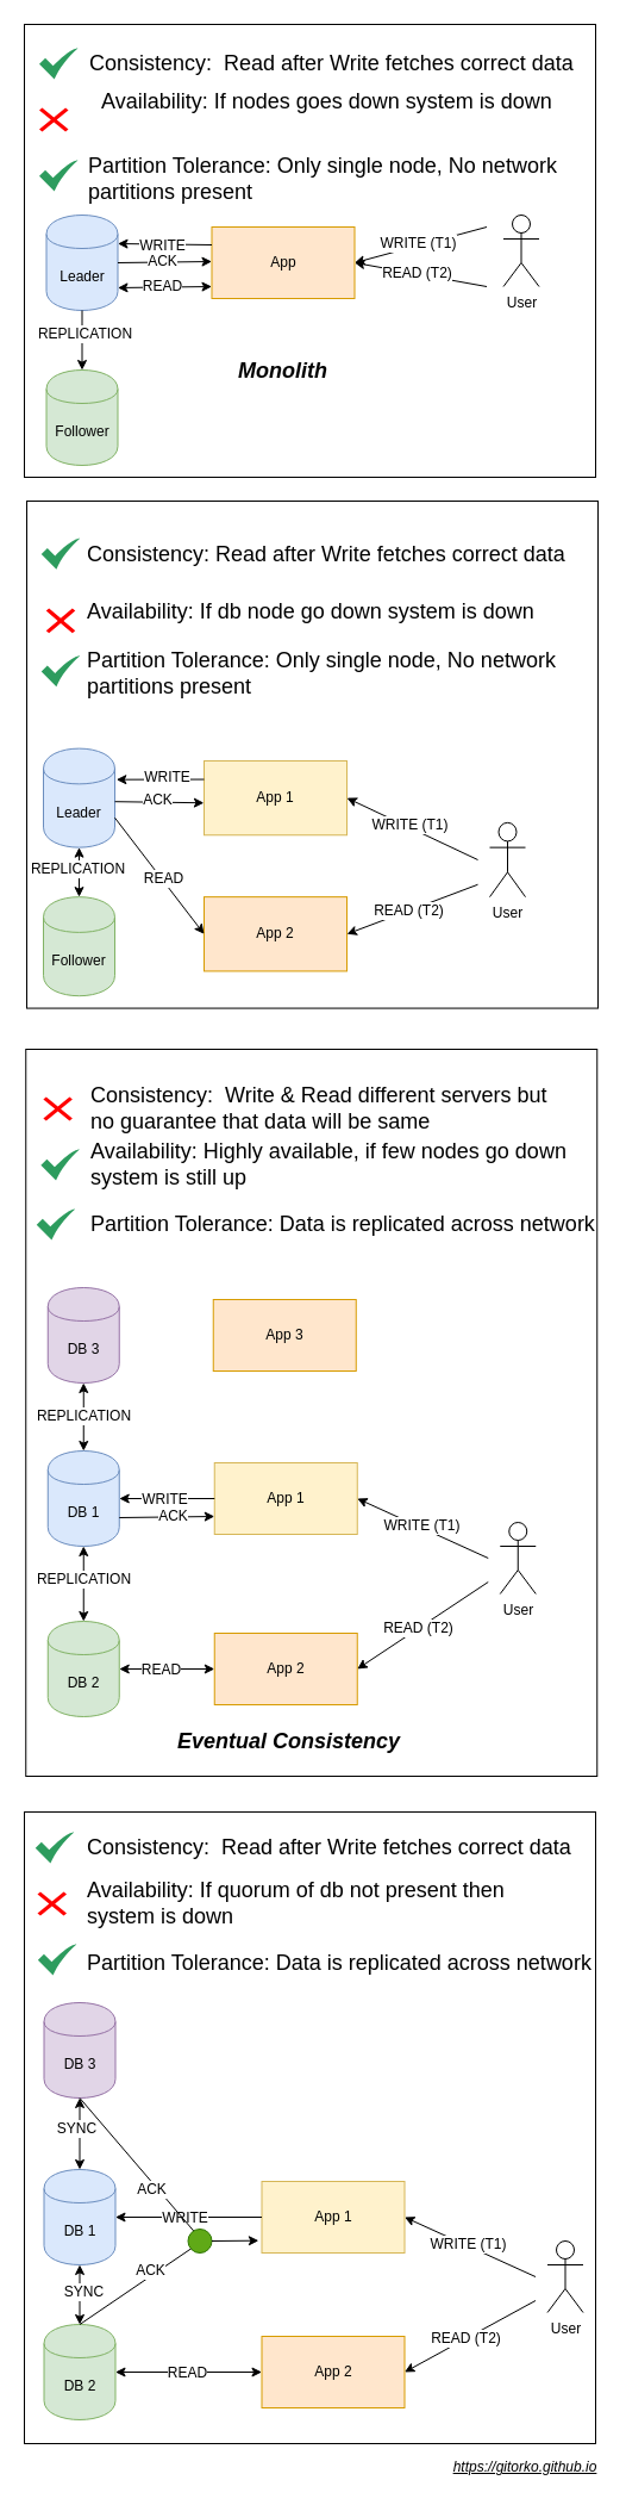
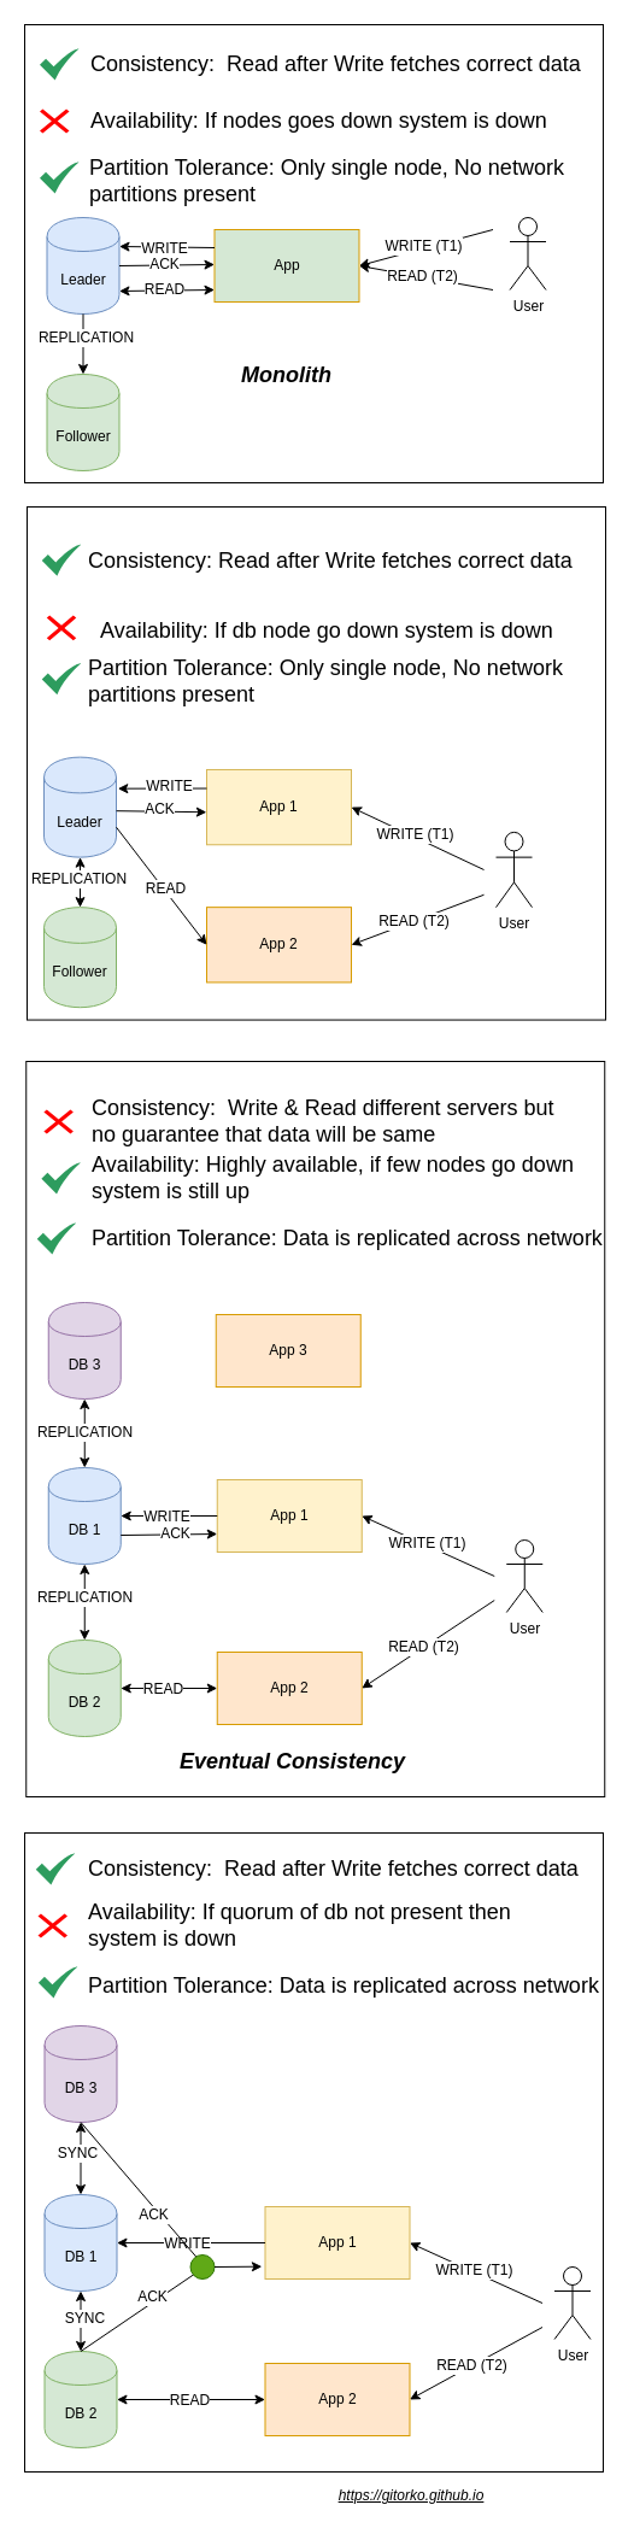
- <mxCell id="105" value="&lt;font style=&quot;font-size: 18px&quot;&gt;Availability: If nodes goes down system is down&lt;/font&gt;" style="text;html=1;strokeColor=none;fillColor=none;align=left;verticalAlign=middle;whiteSpace=wrap;rounded=0;" parent="93" vertex="1"><mxGeometry x="62.5" y="55" width="410" height="20" as="geometry" /></mxCell>
+ <mxCell id="105" value="&lt;font style=&quot;font-size: 18px&quot;&gt;Availability: If nodes goes down system is down&lt;/font&gt;" style="text;html=1;strokeColor=none;fillColor=none;align=left;verticalAlign=middle;whiteSpace=wrap;rounded=0;" parent="93" vertex="1"><mxGeometry x="52.5" y="70" width="410" height="20" as="geometry" /></mxCell>
- <mxCell id="95" value="App" style="rounded=0;whiteSpace=wrap;html=1;fillColor=#ffe6cc;strokeColor=#d79b00;" parent="93" vertex="1"><mxGeometry x="157.5" y="170" width="120" height="60" as="geometry" /></mxCell>
+ <mxCell id="95" value="App" style="rounded=0;whiteSpace=wrap;html=1;fillColor=#d5e8d4;strokeColor=#d79b00;" parent="93" vertex="1"><mxGeometry x="157.5" y="170" width="120" height="60" as="geometry" /></mxCell>
- <mxCell id="80" value="&lt;font style=&quot;font-size: 18px&quot;&gt;Availability: If db node go down system is down&lt;/font&gt;" style="text;html=1;strokeColor=none;fillColor=none;align=left;verticalAlign=middle;whiteSpace=wrap;rounded=0;" parent="67" vertex="1"><mxGeometry x="49.0" y="83.038" width="410" height="20.76" as="geometry" /></mxCell>
+ <mxCell id="80" value="&lt;font style=&quot;font-size: 18px&quot;&gt;Availability: If db node go down system is down&lt;/font&gt;" style="text;html=1;strokeColor=none;fillColor=none;align=left;verticalAlign=middle;whiteSpace=wrap;rounded=0;" parent="67" vertex="1"><mxGeometry x="59" y="93.038" width="410" height="20.76" as="geometry" /></mxCell>
- <mxCell id="118" value="https://gitorko.github.io" style="text;html=1;strokeColor=none;fillColor=none;align=center;verticalAlign=middle;whiteSpace=wrap;rounded=0;fontStyle=6" parent="1" vertex="1"><mxGeometry x="381.25" y="2060" width="120" height="20" as="geometry" /></mxCell>
+ <mxCell id="118" value="https://gitorko.github.io" style="text;html=1;strokeColor=none;fillColor=none;align=center;verticalAlign=middle;whiteSpace=wrap;rounded=0;fontStyle=6" parent="1" vertex="1"><mxGeometry x="281.25" y="2060" width="120" height="20" as="geometry" /></mxCell>
